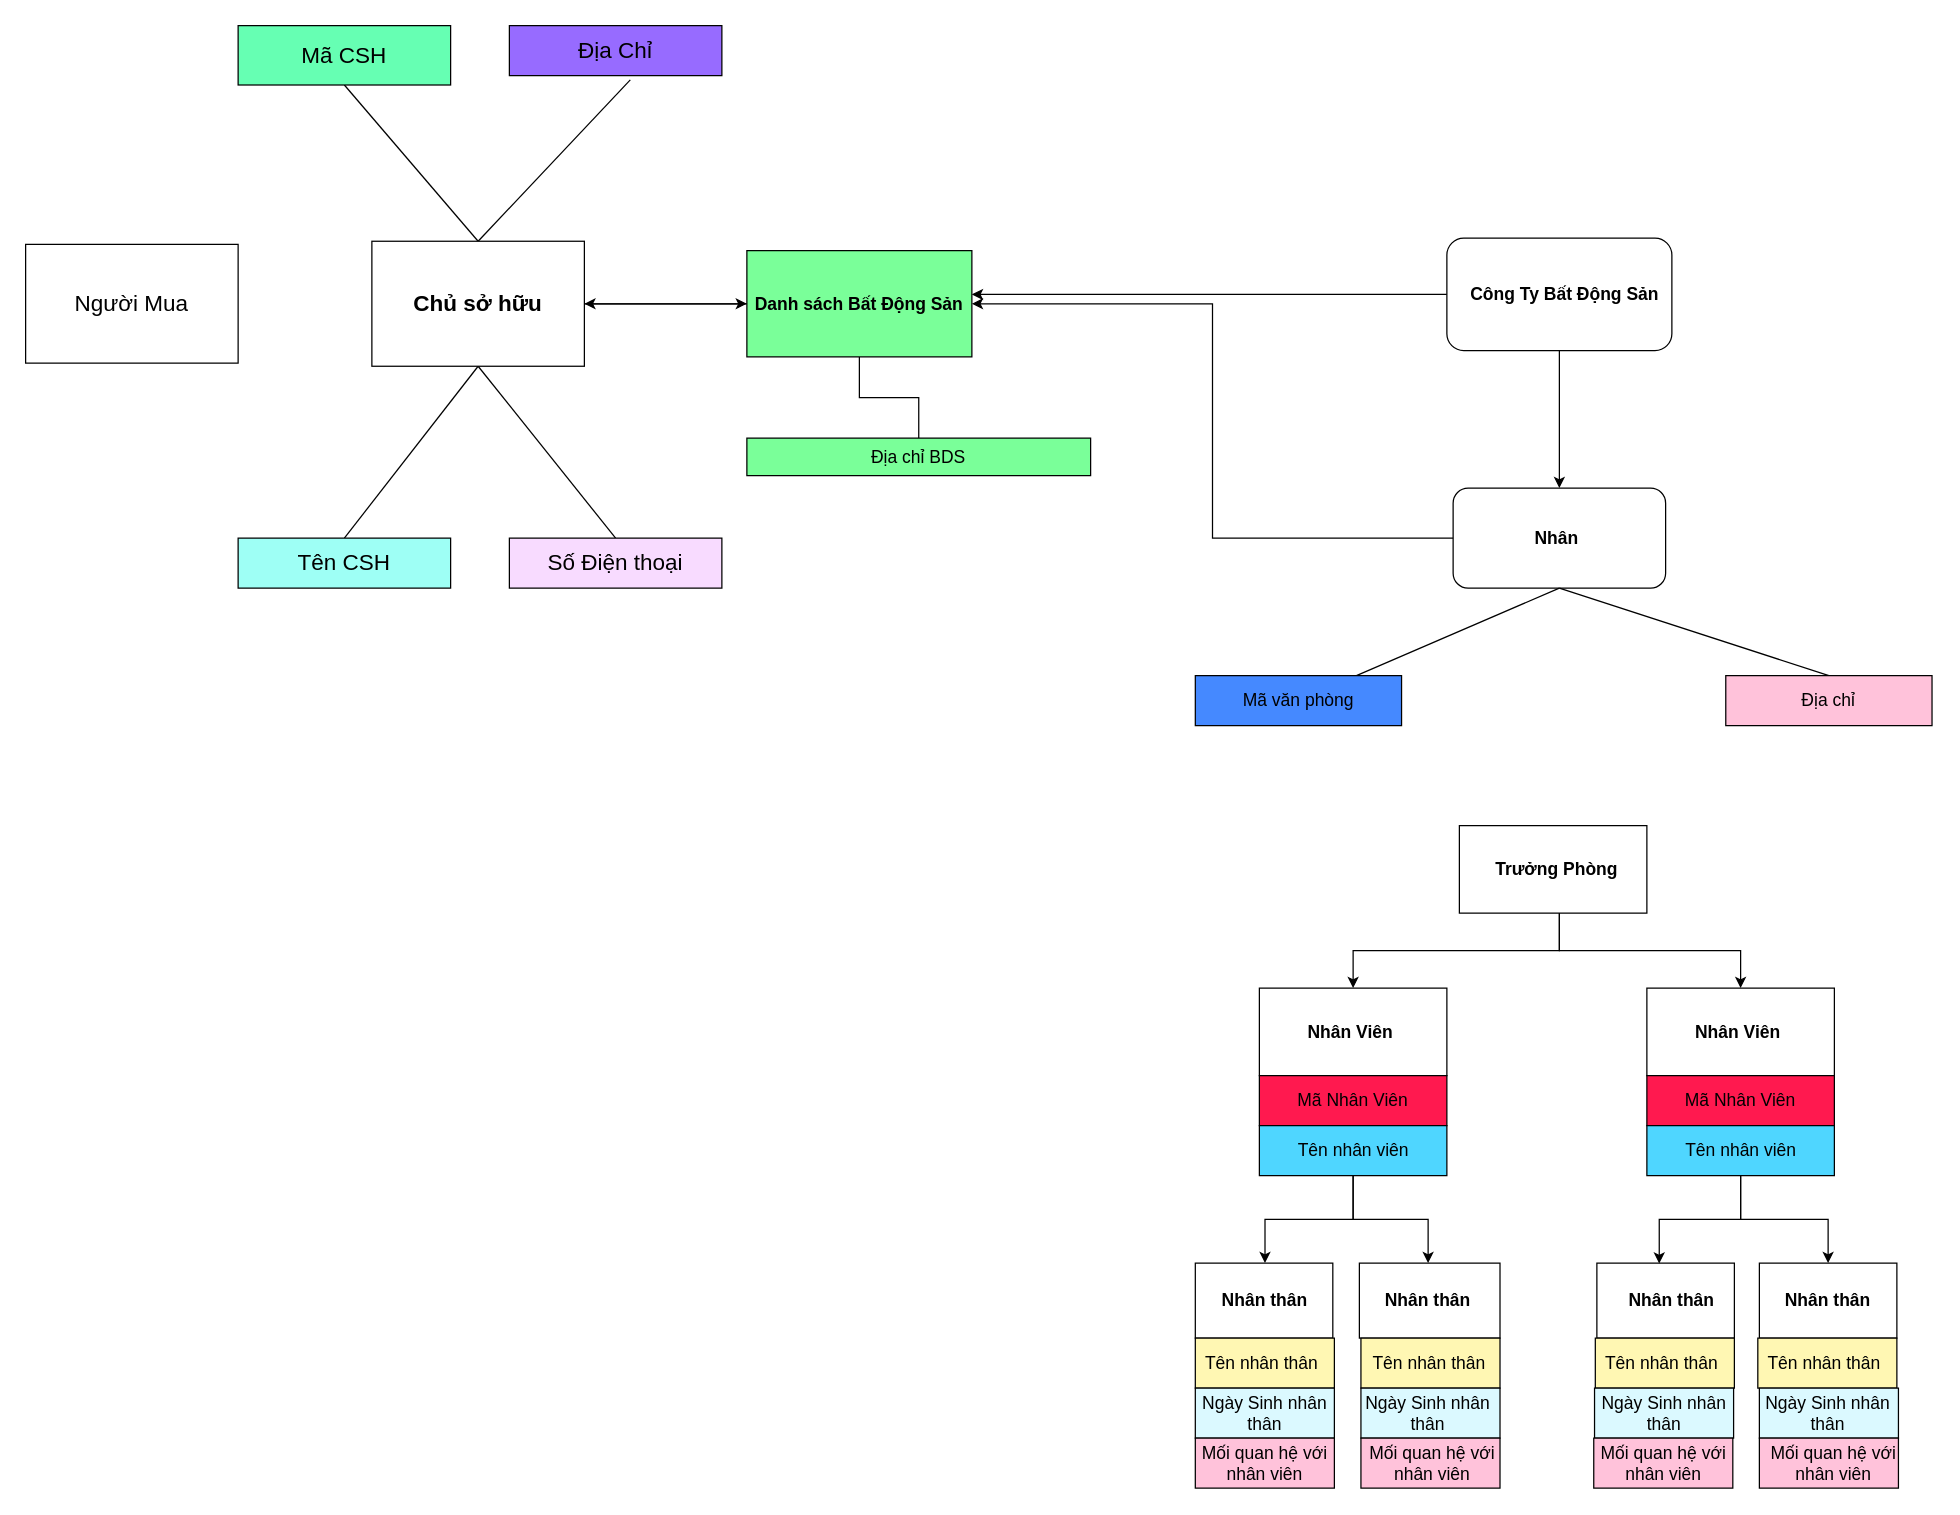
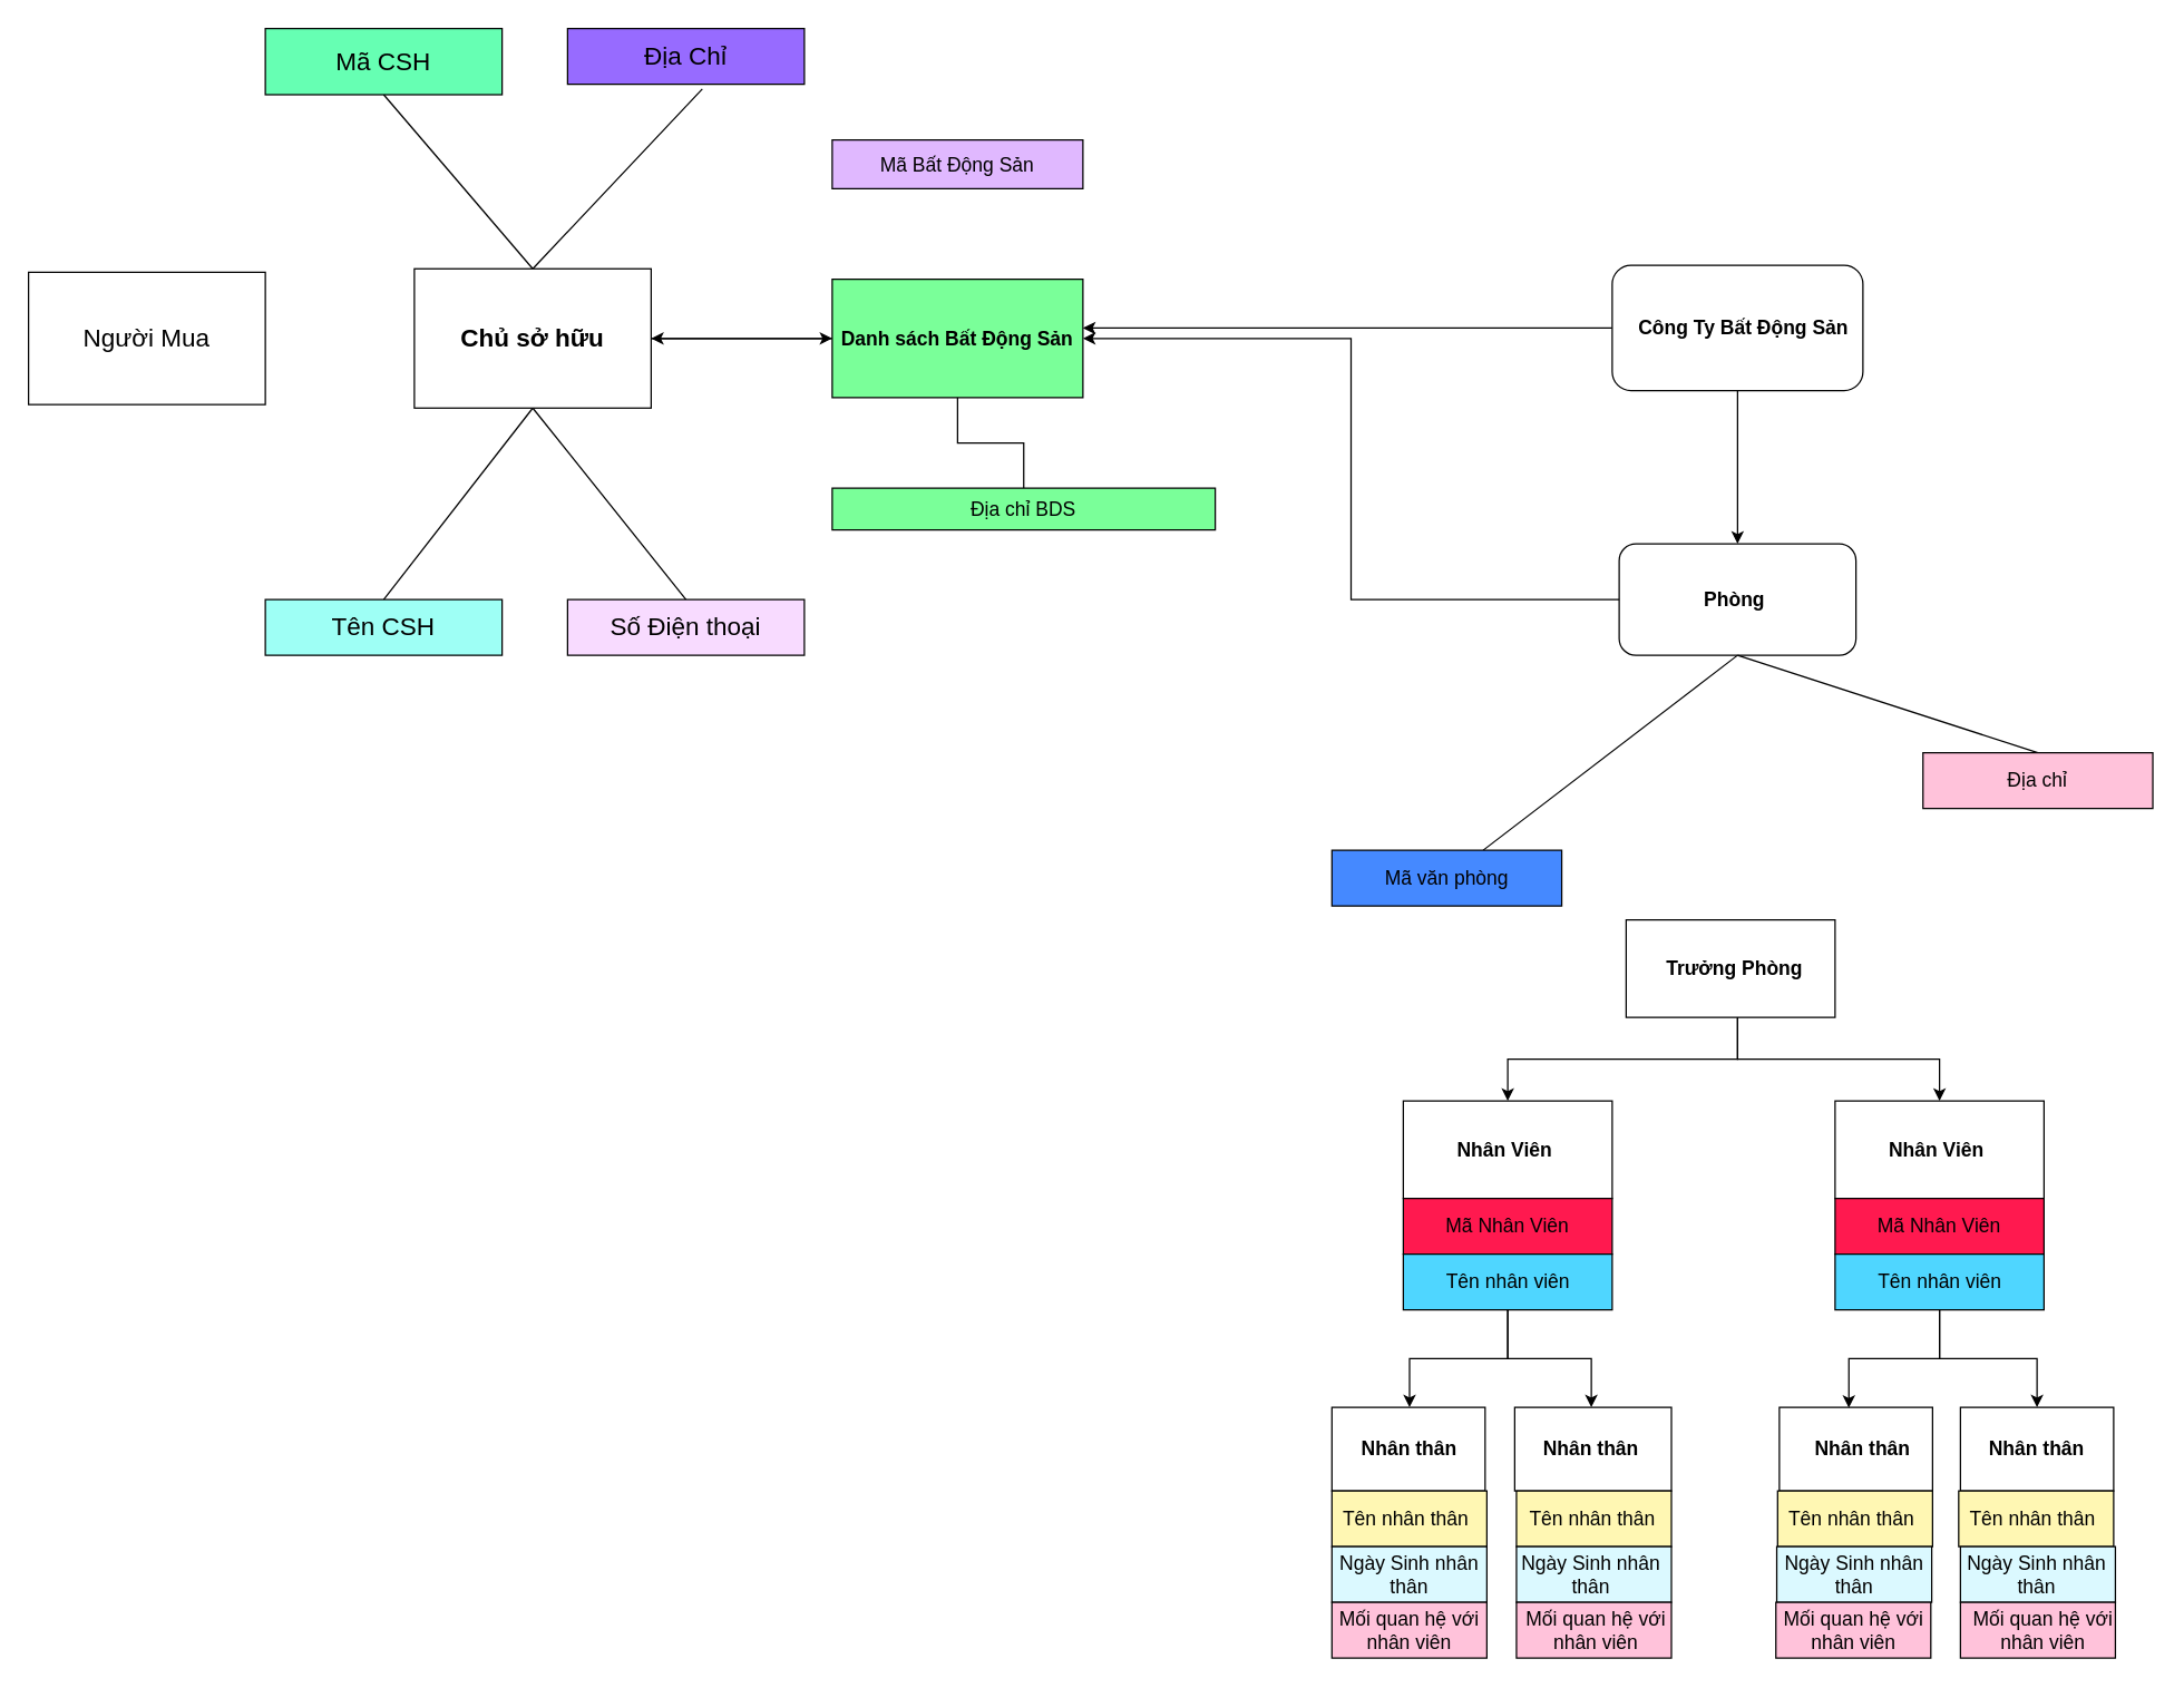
+ <mxCell id="68" value="Mã Bất Động Sản" style="rounded=0;whiteSpace=wrap;html=1;fontSize=14;fillColor=#E0B8FF;" parent="1" vertex="1"><mxGeometry x="597" y="100" width="180" height="35" as="geometry" /></mxCell>
- <mxCell id="13" value="&lt;b&gt;Nhân&amp;nbsp;&lt;/b&gt;" style="text;strokeColor=none;align=center;fillColor=none;html=1;verticalAlign=middle;whiteSpace=wrap;rounded=0;fontSize=14;" parent="1" vertex="1"><mxGeometry x="1162" y="390" width="170" height="80" as="geometry" /></mxCell>
+ <mxCell id="13" value="&lt;b&gt;Phòng&amp;nbsp;&lt;/b&gt;" style="text;strokeColor=none;align=center;fillColor=none;html=1;verticalAlign=middle;whiteSpace=wrap;rounded=0;fontSize=14;" parent="1" vertex="1"><mxGeometry x="1162" y="390" width="170" height="80" as="geometry" /></mxCell>
- <mxCell id="65" value="Mã văn phòng" style="rounded=0;whiteSpace=wrap;html=1;fontSize=14;fillColor=#4589FF;" parent="1" vertex="1"><mxGeometry x="955.75" y="540" width="165" height="40" as="geometry" /></mxCell>
+ <mxCell id="65" value="Mã văn phòng" style="rounded=0;whiteSpace=wrap;html=1;fontSize=14;fillColor=#4589FF;" parent="1" vertex="1"><mxGeometry x="955.75" y="610" width="165" height="40" as="geometry" /></mxCell>
